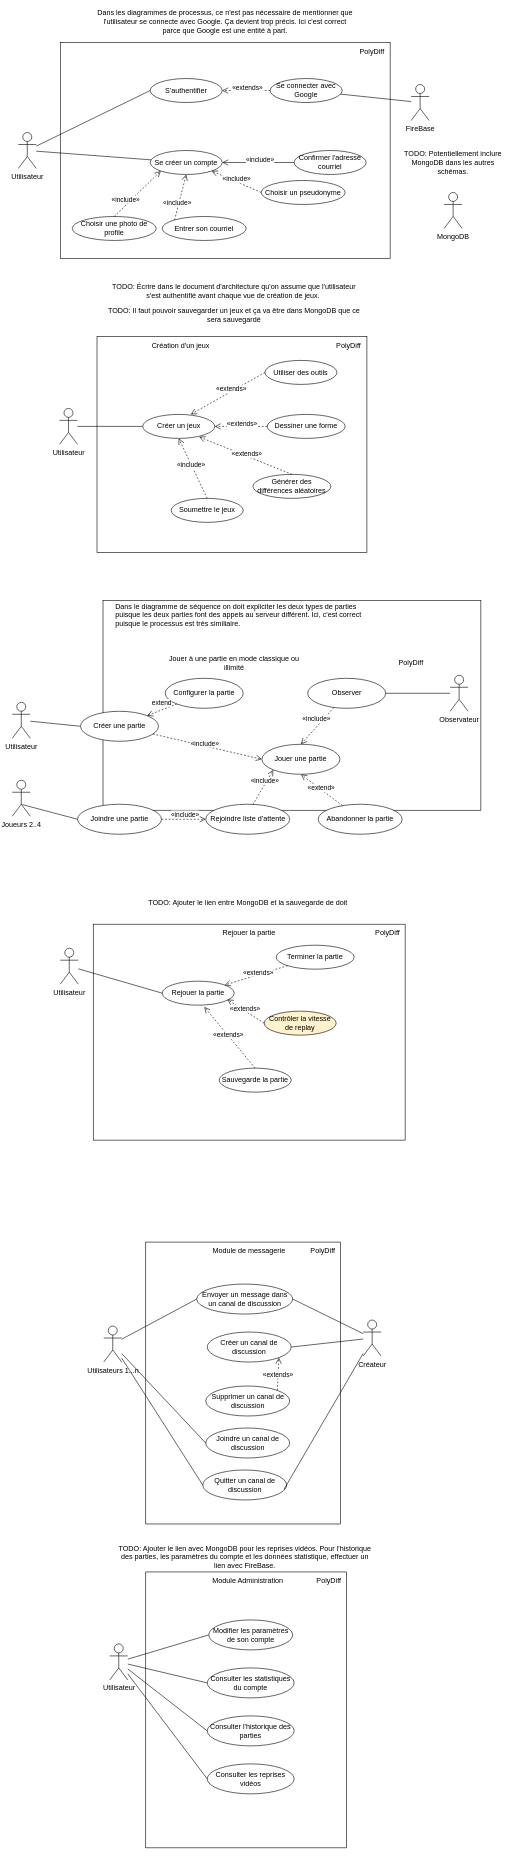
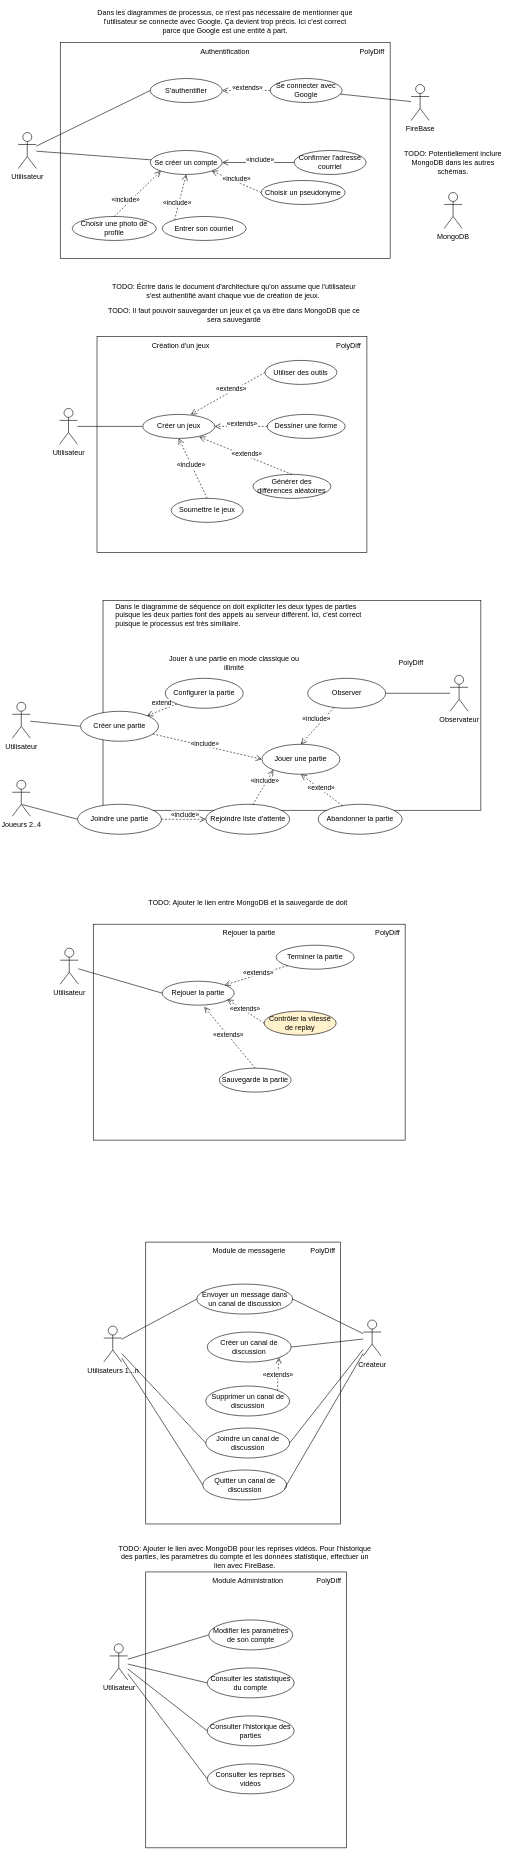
+ <mxCell id="14" value="Authentification" style="text;html=1;strokeColor=none;fillColor=none;align=center;verticalAlign=middle;whiteSpace=wrap;rounded=0;" parent="1" vertex="1"><mxGeometry x="330" width="90" height="30" as="geometry" y="70" /></mxCell>
+ <mxCell id="100" value="" style="endArrow=none;html=1;rounded=0;entryX=1;entryY=0.5;entryDx=0;entryDy=0;" parent="1" source="97" target="52" edge="1"><mxGeometry width="50" height="50" relative="1" as="geometry"><mxPoint x="615" y="2233" as="sourcePoint" /><mxPoint x="498" y="2175" as="targetPoint" /></mxGeometry></mxCell>
